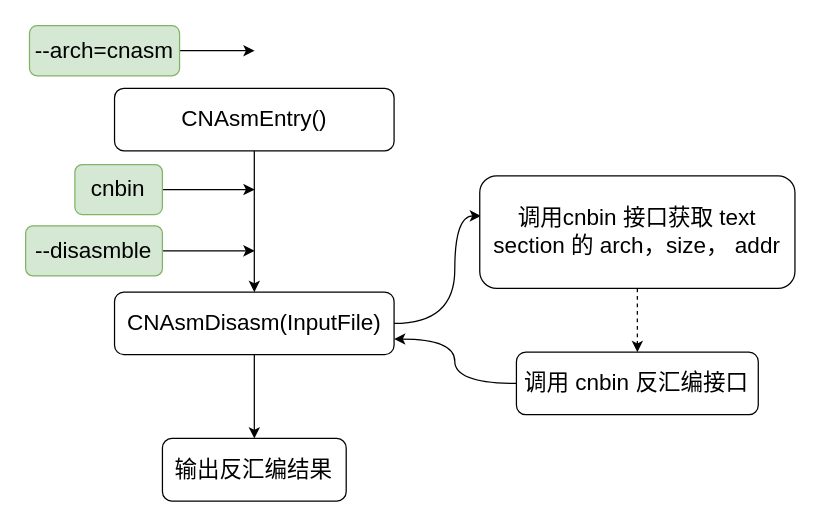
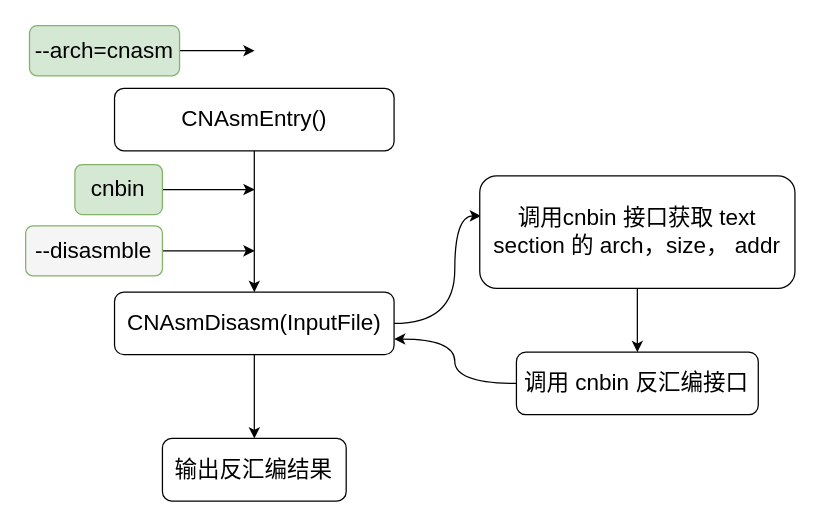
- <mxCell id="10" value="&lt;span style=&quot;font-size: 18px;&quot;&gt;--disasmble&lt;br&gt;&lt;/span&gt;" style="rounded=1;whiteSpace=wrap;html=1;fontSize=12;glass=0;strokeWidth=1;shadow=0;fillColor=#d5e8d4;strokeColor=#82b366;" vertex="1" parent="1"><mxGeometry x="20" y="180" width="109.37" height="40" as="geometry" /></mxCell>
+ <mxCell id="10" value="&lt;span style=&quot;font-size: 18px;&quot;&gt;--disasmble&lt;br&gt;&lt;/span&gt;" style="rounded=1;whiteSpace=wrap;html=1;fontSize=12;glass=0;strokeWidth=1;shadow=0;fillColor=#f5f5f5;strokeColor=#82b366;" vertex="1" parent="1"><mxGeometry x="20" y="180" width="109.37" height="40" as="geometry" /></mxCell>
- <mxCell id="11" style="edgeStyle=orthogonalEdgeStyle;rounded=0;orthogonalLoop=1;jettySize=auto;html=1;exitX=0.5;exitY=1;exitDx=0;exitDy=0;entryX=0.5;entryY=0;entryDx=0;entryDy=0;dashed=1;" edge="1" parent="1" source="12" target="14"><mxGeometry relative="1" as="geometry" /></mxCell>
+ <mxCell id="11" style="edgeStyle=orthogonalEdgeStyle;rounded=0;orthogonalLoop=1;jettySize=auto;html=1;exitX=0.5;exitY=1;exitDx=0;exitDy=0;entryX=0.5;entryY=0;entryDx=0;entryDy=0;" edge="1" parent="1" source="12" target="14"><mxGeometry relative="1" as="geometry" /></mxCell>
